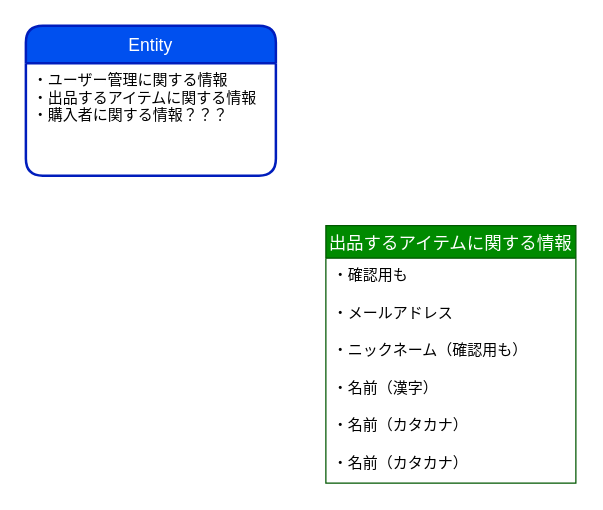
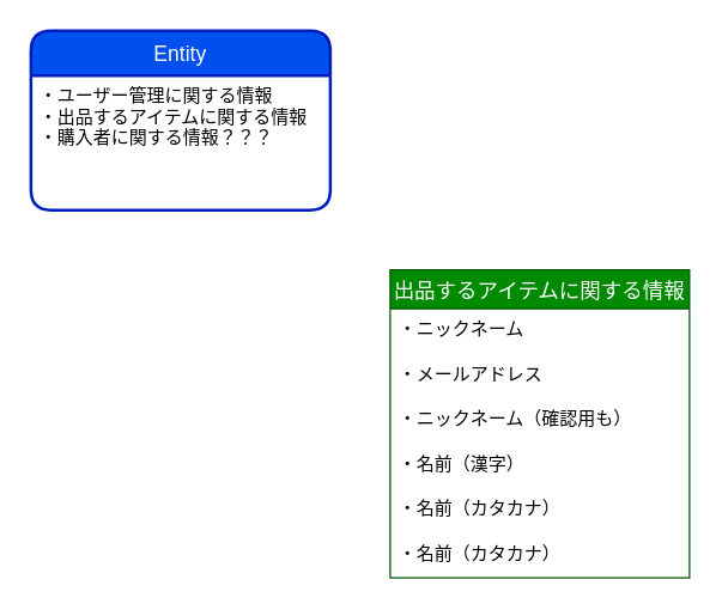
- <mxCell id="5" value="・確認用も" style="text;strokeColor=none;fillColor=none;spacingLeft=4;spacingRight=4;overflow=hidden;rotatable=0;points=[[0,0.5],[1,0.5]];portConstraint=eastwest;fontSize=12;" vertex="1" parent="4"><mxGeometry y="26" width="200" height="30" as="geometry" /></mxCell>
+ <mxCell id="5" value="・ニックネーム" style="text;strokeColor=none;fillColor=none;spacingLeft=4;spacingRight=4;overflow=hidden;rotatable=0;points=[[0,0.5],[1,0.5]];portConstraint=eastwest;fontSize=12;" vertex="1" parent="4"><mxGeometry y="26" width="200" height="30" as="geometry" /></mxCell>
